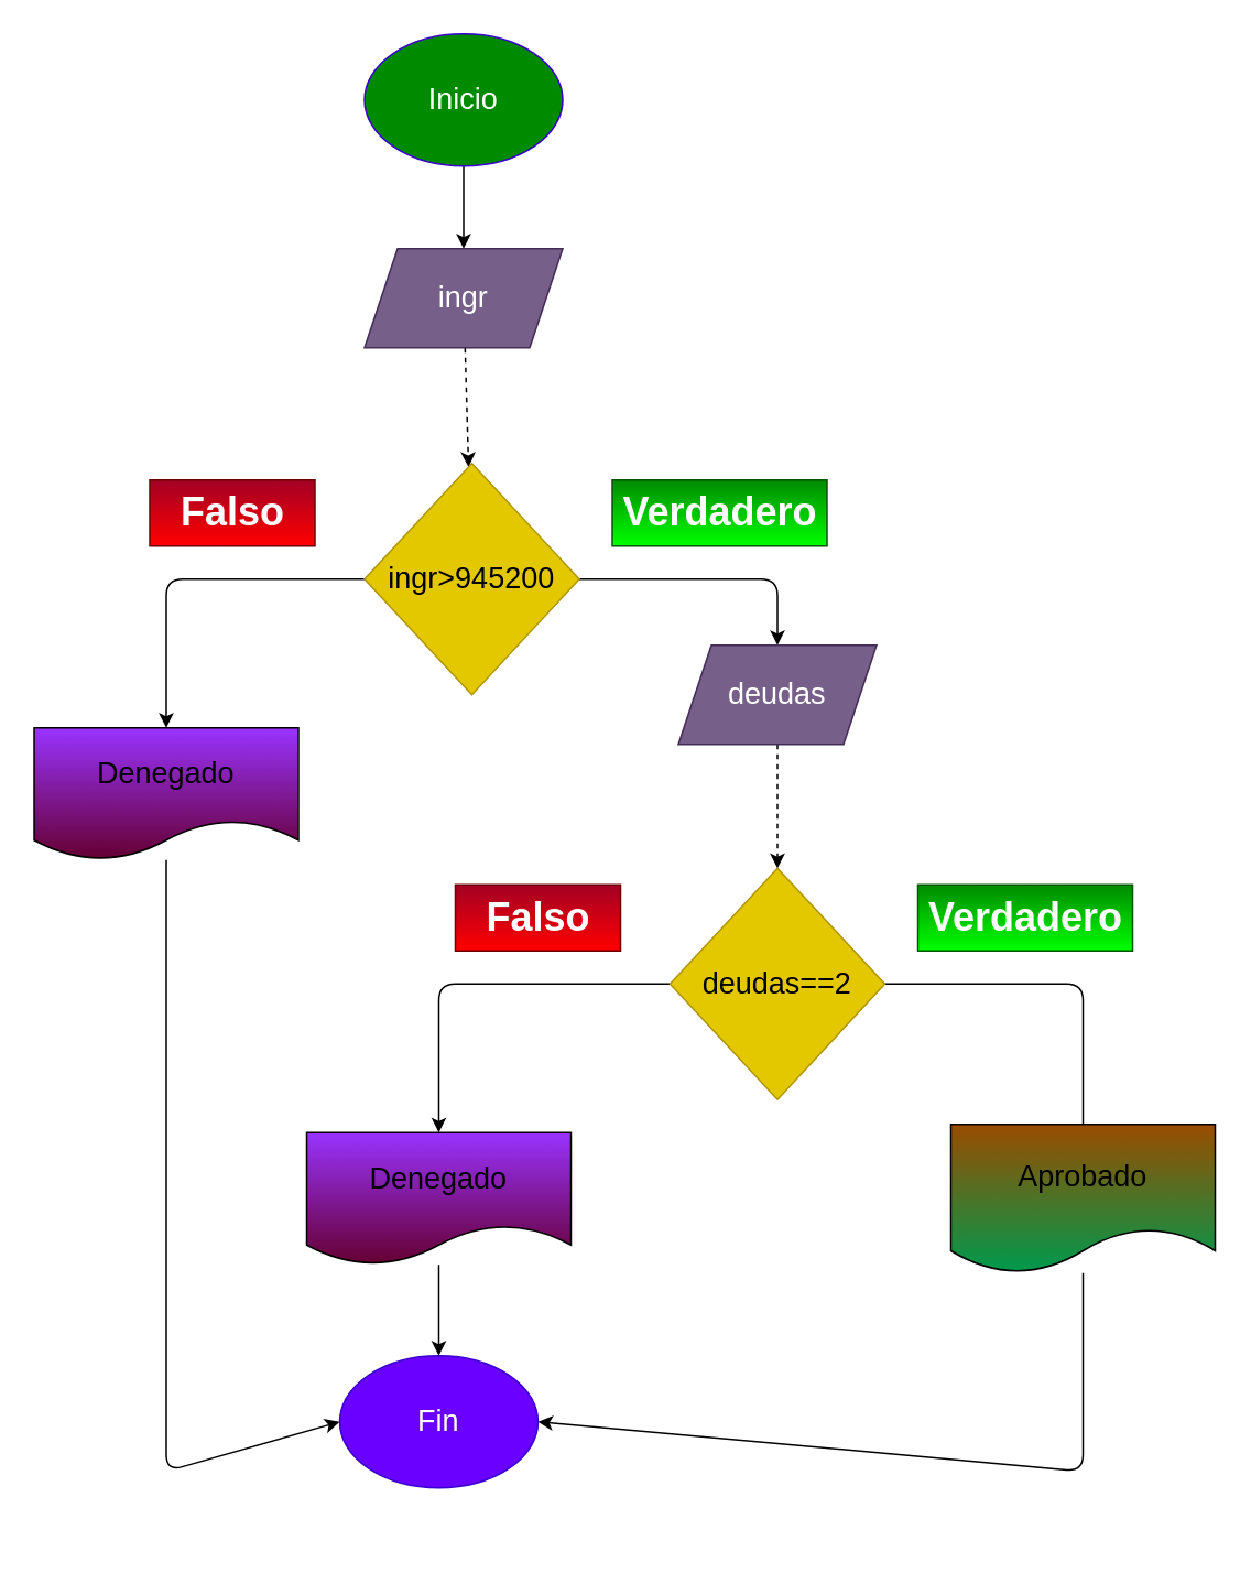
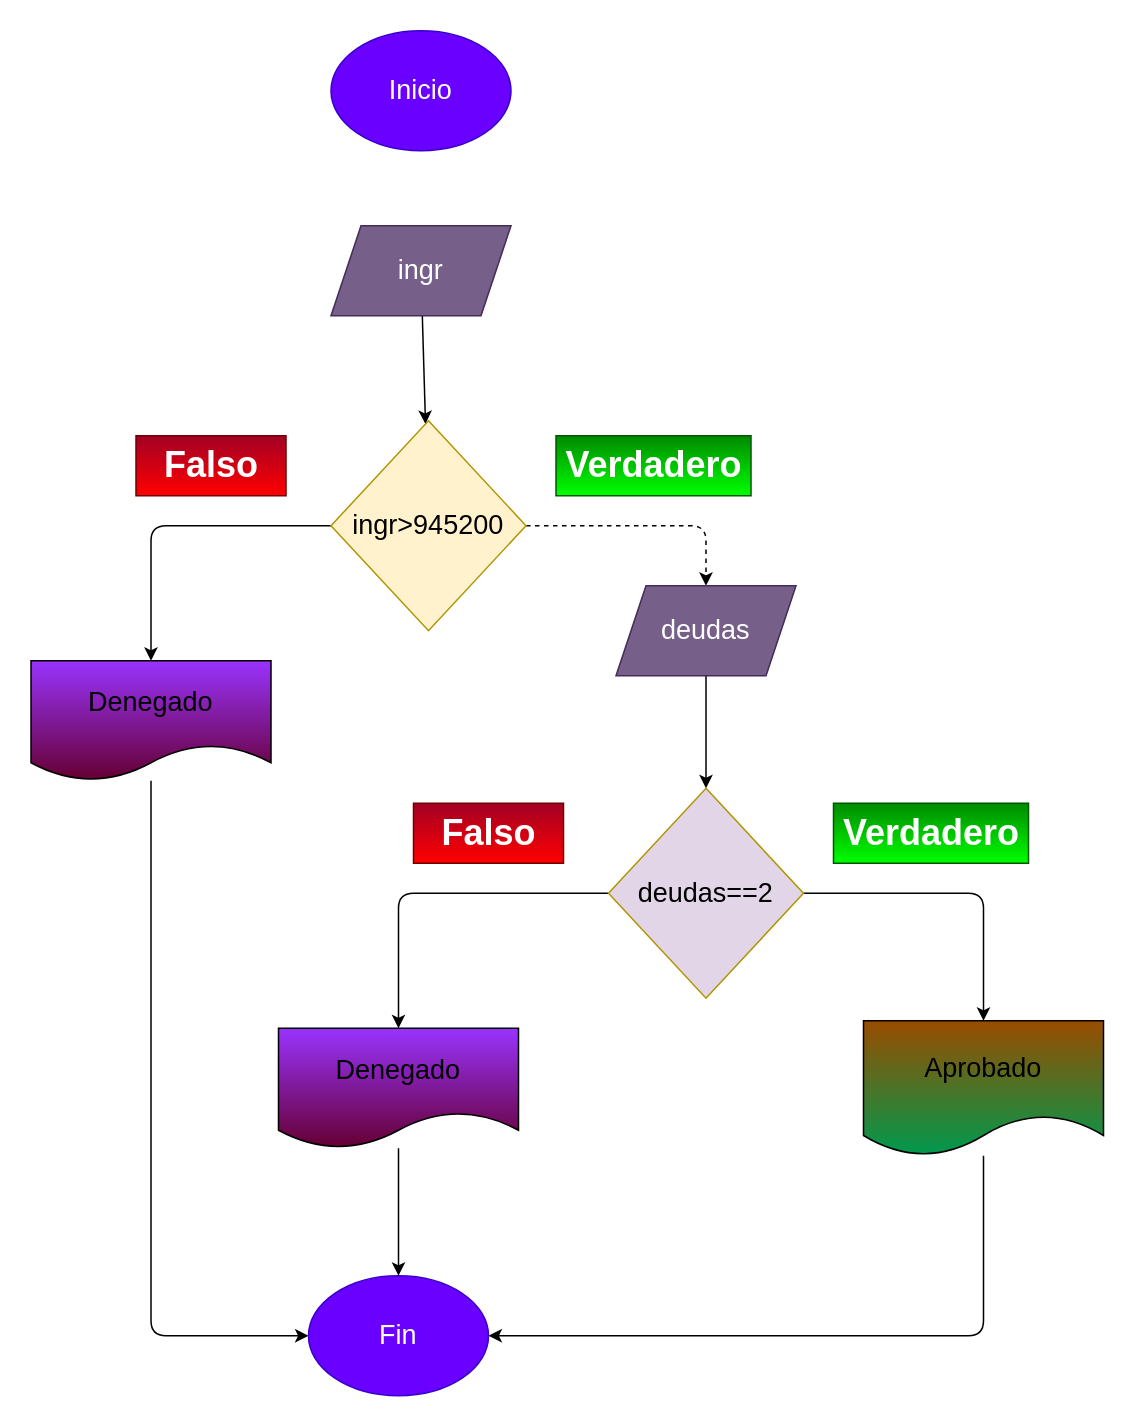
- <mxCell id="3" value="&lt;font style=&quot;font-size: 18px&quot;&gt;Inicio&lt;/font&gt;" style="ellipse;whiteSpace=wrap;html=1;fillColor=#008a00;fontColor=#ffffff;strokeColor=#3700CC;" parent="1" vertex="1"><mxGeometry x="220" y="20" width="120" height="80" as="geometry" /></mxCell>
+ <mxCell id="3" value="&lt;font style=&quot;font-size: 18px&quot;&gt;Inicio&lt;/font&gt;" style="ellipse;whiteSpace=wrap;html=1;fillColor=#6a00ff;fontColor=#ffffff;strokeColor=#3700CC;" parent="1" vertex="1"><mxGeometry x="220" y="20" width="120" height="80" as="geometry" /></mxCell>
- <mxCell id="2" value="" style="edgeStyle=none;html=1;fontSize=18;" parent="1" source="3" target="5" edge="1"><mxGeometry relative="1" as="geometry" /></mxCell>
- <mxCell id="4" style="edgeStyle=none;html=1;fontSize=18;dashed=1;" parent="1" source="5" target="8" edge="1"><mxGeometry relative="1" as="geometry" /></mxCell>
+ <mxCell id="4" style="edgeStyle=none;html=1;fontSize=18;" parent="1" source="5" target="8" edge="1"><mxGeometry relative="1" as="geometry" /></mxCell>
- <mxCell id="8" value="ingr&amp;gt;945200" style="rhombus;whiteSpace=wrap;html=1;fontSize=18;fillColor=#e3c800;fontColor=#000000;strokeColor=#B09500;" parent="1" vertex="1"><mxGeometry x="220" y="280" width="130" height="140" as="geometry" /></mxCell>
+ <mxCell id="8" value="ingr&amp;gt;945200" style="rhombus;whiteSpace=wrap;html=1;fontSize=18;fillColor=#fff2cc;fontColor=#000000;strokeColor=#B09500;" parent="1" vertex="1"><mxGeometry x="220" y="280" width="130" height="140" as="geometry" /></mxCell>
- <mxCell id="6" style="edgeStyle=none;html=1;entryX=0.5;entryY=0;entryDx=0;entryDy=0;fontSize=18;" parent="1" source="8" target="24" edge="1"><mxGeometry relative="1" as="geometry"><Array as="points"><mxPoint x="470" y="350" /></Array><mxPoint x="470" y="435" as="targetPoint" /></mxGeometry></mxCell>
+ <mxCell id="6" style="edgeStyle=none;html=1;entryX=0.5;entryY=0;entryDx=0;entryDy=0;fontSize=18;dashed=1;" parent="1" source="8" target="24" edge="1"><mxGeometry relative="1" as="geometry"><Array as="points"><mxPoint x="470" y="350" /></Array><mxPoint x="470" y="435" as="targetPoint" /></mxGeometry></mxCell>
- <mxCell id="23" style="edgeStyle=none;html=1;entryX=0.5;entryY=0;entryDx=0;entryDy=0;dashed=1;" parent="1" source="24" target="16" edge="1"><mxGeometry relative="1" as="geometry" /></mxCell>
+ <mxCell id="23" style="edgeStyle=none;html=1;entryX=0.5;entryY=0;entryDx=0;entryDy=0;" parent="1" source="24" target="16" edge="1"><mxGeometry relative="1" as="geometry" /></mxCell>
- <mxCell id="16" value="deudas==2" style="rhombus;whiteSpace=wrap;html=1;fontSize=18;fillColor=#e3c800;fontColor=#000000;strokeColor=#B09500;" parent="1" vertex="1"><mxGeometry x="405" y="525" width="130" height="140" as="geometry" /></mxCell>
+ <mxCell id="16" value="deudas==2" style="rhombus;whiteSpace=wrap;html=1;fontSize=18;fillColor=#e1d5e7;fontColor=#000000;strokeColor=#B09500;" parent="1" vertex="1"><mxGeometry x="405" y="525" width="130" height="140" as="geometry" /></mxCell>
- <mxCell id="14" style="edgeStyle=none;html=1;entryX=0.5;entryY=0;entryDx=0;entryDy=0;fontSize=18;endArrow=none;" parent="1" source="16" target="20" edge="1"><mxGeometry relative="1" as="geometry"><Array as="points"><mxPoint x="655" y="595" /></Array></mxGeometry></mxCell>
+ <mxCell id="14" style="edgeStyle=none;html=1;entryX=0.5;entryY=0;entryDx=0;entryDy=0;fontSize=18;" parent="1" source="16" target="20" edge="1"><mxGeometry relative="1" as="geometry"><Array as="points"><mxPoint x="655" y="595" /></Array></mxGeometry></mxCell>
- <mxCell id="13" value="Fin" style="ellipse;whiteSpace=wrap;html=1;fontSize=18;fillColor=#6a00ff;fontColor=#ffffff;strokeColor=#3700CC;" parent="1" vertex="1"><mxGeometry x="205" y="820" width="120" height="80" as="geometry" /></mxCell>
+ <mxCell id="13" value="Fin" style="ellipse;whiteSpace=wrap;html=1;fontSize=18;fillColor=#6a00ff;fontColor=#ffffff;strokeColor=#3700CC;" parent="1" vertex="1"><mxGeometry x="205" y="850" width="120" height="80" as="geometry" /></mxCell>
